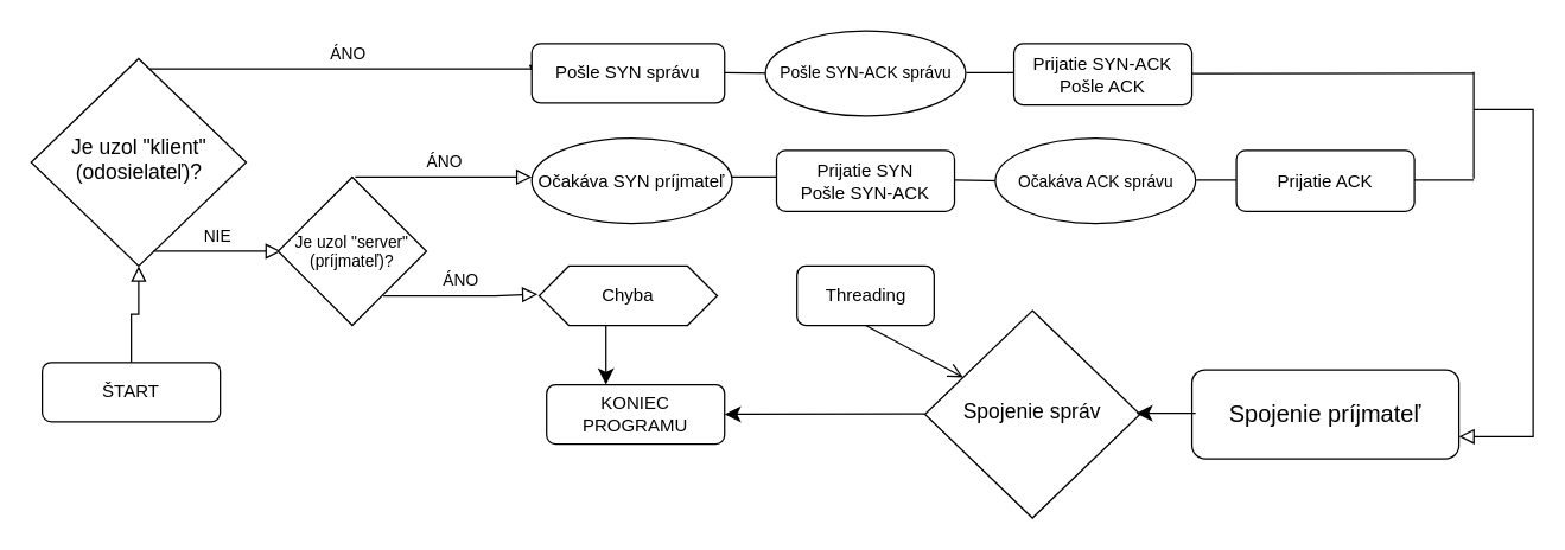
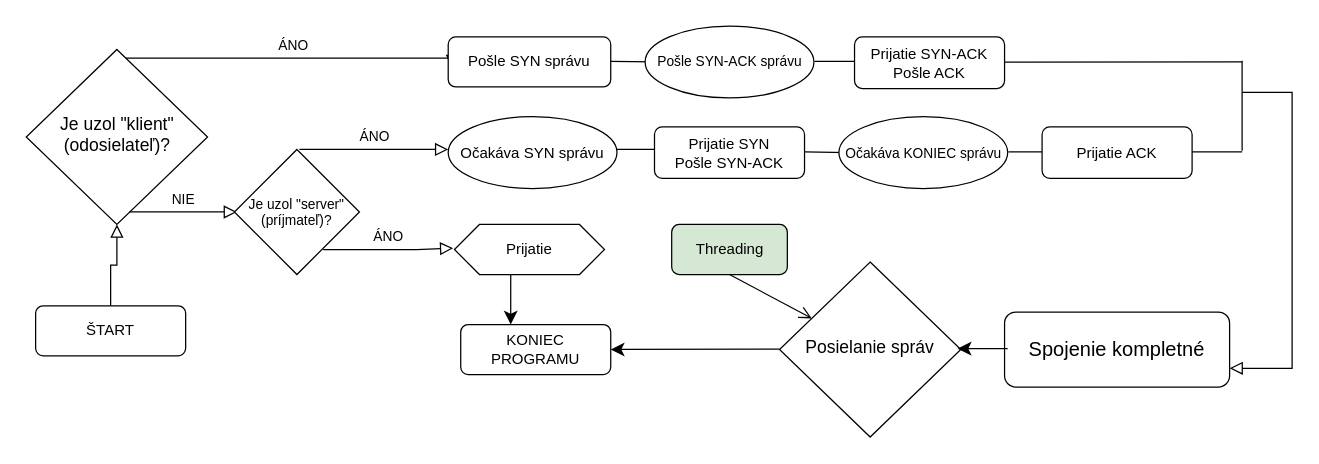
- <mxCell id="12" value="Očakáva SYN príjmateľ" style="ellipse;whiteSpace=wrap;html=1;" vertex="1" parent="1"><mxGeometry x="358" y="92.75" width="135" height="57.5" as="geometry" /></mxCell>
+ <mxCell id="12" value="Očakáva SYN správu" style="ellipse;whiteSpace=wrap;html=1;" vertex="1" parent="1"><mxGeometry x="358" y="92.75" width="135" height="57.5" as="geometry" /></mxCell>
- <mxCell id="22" value="&lt;font style=&quot;font-size: 11px;&quot;&gt;Očakáva ACK správu&lt;/font&gt;" style="ellipse;whiteSpace=wrap;html=1;" vertex="1" parent="1"><mxGeometry x="670.5" y="92.76" width="135" height="57.5" as="geometry" /></mxCell>
+ <mxCell id="22" value="&lt;font style=&quot;font-size: 11px;&quot;&gt;Očakáva KONIEC správu&lt;/font&gt;" style="ellipse;whiteSpace=wrap;html=1;" vertex="1" parent="1"><mxGeometry x="670.5" y="92.76" width="135" height="57.5" as="geometry" /></mxCell>
- <mxCell id="10" value="Chyba" style="shape=hexagon;perimeter=hexagonPerimeter2;whiteSpace=wrap;html=1;fixedSize=1;" vertex="1" parent="1"><mxGeometry x="363" y="179" width="120" height="40" as="geometry" /></mxCell>
+ <mxCell id="10" value="Prijatie" style="shape=hexagon;perimeter=hexagonPerimeter2;whiteSpace=wrap;html=1;fixedSize=1;" vertex="1" parent="1"><mxGeometry x="363" y="179" width="120" height="40" as="geometry" /></mxCell>
- <mxCell id="30" value="Threading" style="rounded=1;whiteSpace=wrap;html=1;" vertex="1" parent="1"><mxGeometry x="536.75" y="179" width="92.5" height="40" as="geometry" /></mxCell>
+ <mxCell id="30" value="Threading" style="rounded=1;whiteSpace=wrap;html=1;fillColor=#d5e8d4;" vertex="1" parent="1"><mxGeometry x="536.75" y="179" width="92.5" height="40" as="geometry" /></mxCell>
- <mxCell id="28" value="&lt;span style=&quot;font-size: 14px;&quot;&gt;Spojenie správ&lt;/span&gt;" style="rhombus;whiteSpace=wrap;html=1;shadow=0;fontFamily=Helvetica;fontSize=12;align=center;strokeWidth=1;spacing=6;spacingTop=-4;" vertex="1" parent="1"><mxGeometry x="623" y="209" width="145" height="140" as="geometry" /></mxCell>
+ <mxCell id="28" value="&lt;span style=&quot;font-size: 14px;&quot;&gt;Posielanie správ&lt;/span&gt;" style="rhombus;whiteSpace=wrap;html=1;shadow=0;fontFamily=Helvetica;fontSize=12;align=center;strokeWidth=1;spacing=6;spacingTop=-4;" vertex="1" parent="1"><mxGeometry x="623" y="209" width="145" height="140" as="geometry" /></mxCell>
- <mxCell id="27" value="&lt;font style=&quot;font-size: 16px;&quot;&gt;Spojenie príjmateľ&lt;/font&gt;" style="rounded=1;whiteSpace=wrap;html=1;" vertex="1" parent="1"><mxGeometry x="803" y="249" width="180" height="60" as="geometry" /></mxCell>
+ <mxCell id="27" value="&lt;font style=&quot;font-size: 16px;&quot;&gt;Spojenie kompletné&lt;/font&gt;" style="rounded=1;whiteSpace=wrap;html=1;" vertex="1" parent="1"><mxGeometry x="803" y="249" width="180" height="60" as="geometry" /></mxCell>
